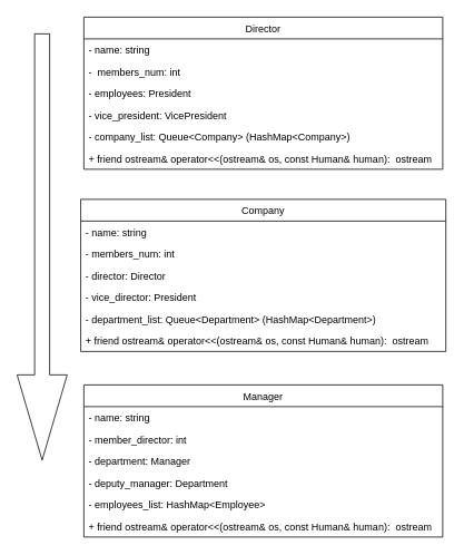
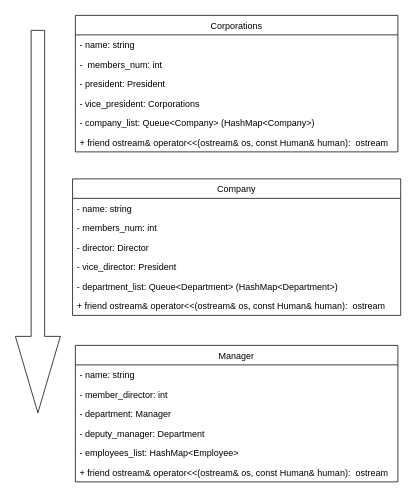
- <mxCell id="16" value="Director" style="swimlane;fontStyle=0;childLayout=stackLayout;horizontal=1;startSize=26;fillColor=none;horizontalStack=0;resizeParent=1;resizeParentMax=0;resizeLast=0;collapsible=1;marginBottom=0;" parent="1" vertex="1"><mxGeometry x="100" y="20" width="430" height="182" as="geometry" /></mxCell>
+ <mxCell id="16" value="Corporations" style="swimlane;fontStyle=0;childLayout=stackLayout;horizontal=1;startSize=26;fillColor=none;horizontalStack=0;resizeParent=1;resizeParentMax=0;resizeLast=0;collapsible=1;marginBottom=0;" parent="1" vertex="1"><mxGeometry x="100" y="20" width="430" height="182" as="geometry" /></mxCell>
- <mxCell id="19" value="- employees: President" style="text;strokeColor=none;fillColor=none;align=left;verticalAlign=top;spacingLeft=4;spacingRight=4;overflow=hidden;rotatable=0;points=[[0,0.5],[1,0.5]];portConstraint=eastwest;" parent="16" vertex="1"><mxGeometry y="78" width="430" height="26" as="geometry" /></mxCell>
+ <mxCell id="19" value="- president: President" style="text;strokeColor=none;fillColor=none;align=left;verticalAlign=top;spacingLeft=4;spacingRight=4;overflow=hidden;rotatable=0;points=[[0,0.5],[1,0.5]];portConstraint=eastwest;" parent="16" vertex="1"><mxGeometry y="78" width="430" height="26" as="geometry" /></mxCell>
- <mxCell id="20" value="- vice_president: VicePresident" style="text;strokeColor=none;fillColor=none;align=left;verticalAlign=top;spacingLeft=4;spacingRight=4;overflow=hidden;rotatable=0;points=[[0,0.5],[1,0.5]];portConstraint=eastwest;" parent="16" vertex="1"><mxGeometry y="104" width="430" height="26" as="geometry" /></mxCell>
+ <mxCell id="20" value="- vice_president: Corporations" style="text;strokeColor=none;fillColor=none;align=left;verticalAlign=top;spacingLeft=4;spacingRight=4;overflow=hidden;rotatable=0;points=[[0,0.5],[1,0.5]];portConstraint=eastwest;" parent="16" vertex="1"><mxGeometry y="104" width="430" height="26" as="geometry" /></mxCell>
